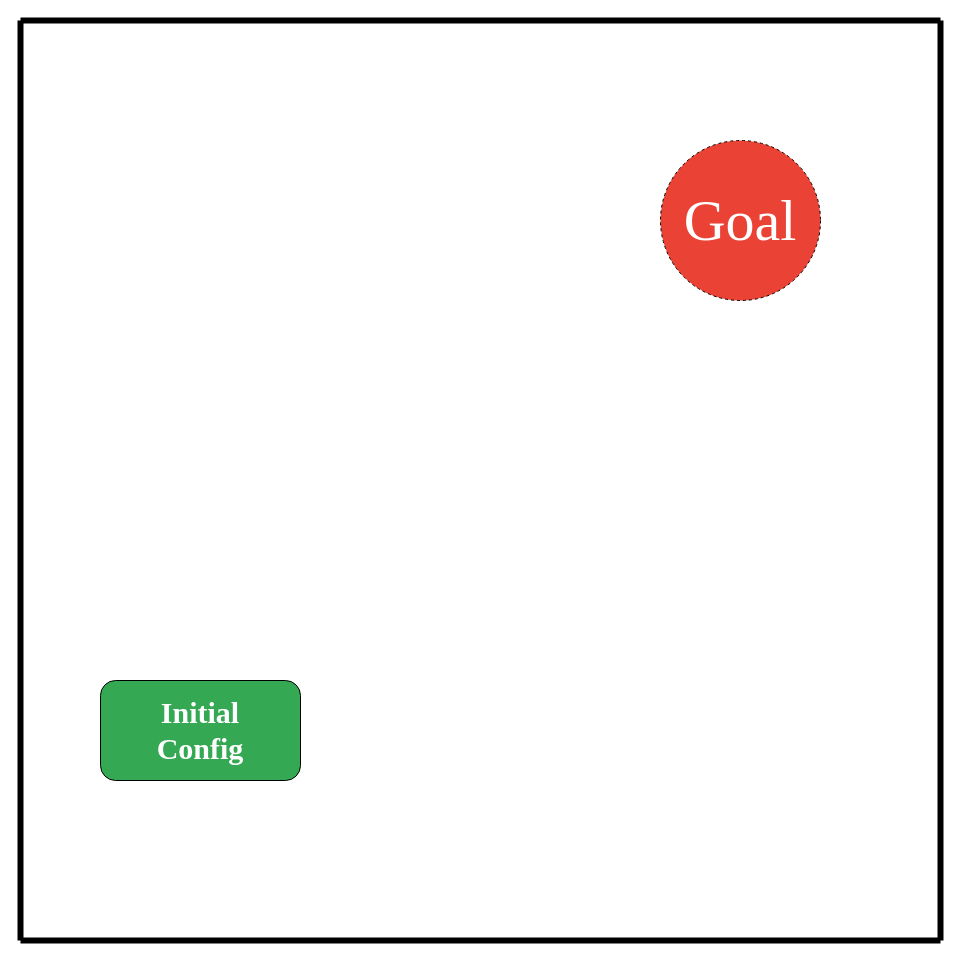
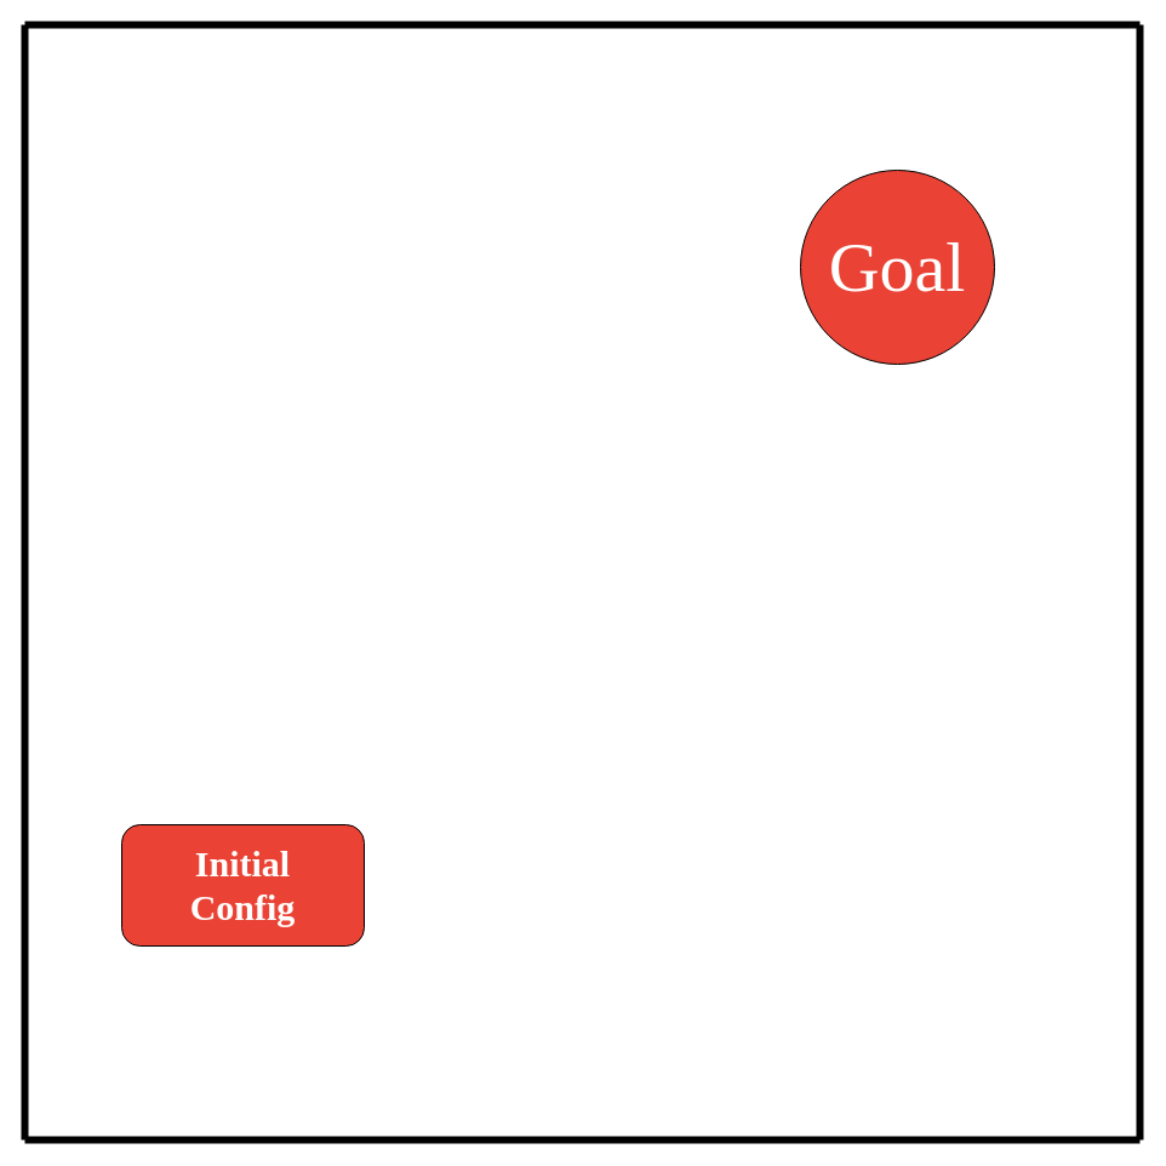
- <mxCell id="3" value="&lt;font style=&quot;font-size: 58px;&quot; color=&quot;#ffffff&quot;&gt;Goal&lt;/font&gt;" style="ellipse;whiteSpace=wrap;html=1;aspect=fixed;strokeColor=#000000;fillColor=#EA4335;fontFamily=Computer Modern;FType=g;fontSize=58;dashed=1;" parent="1" vertex="1"><mxGeometry x="660" y="140" width="160" height="160" as="geometry" /></mxCell>
+ <mxCell id="3" value="&lt;font style=&quot;font-size: 58px;&quot; color=&quot;#ffffff&quot;&gt;Goal&lt;/font&gt;" style="ellipse;whiteSpace=wrap;html=1;aspect=fixed;strokeColor=#000000;fillColor=#EA4335;fontFamily=Computer Modern;FType=g;fontSize=58;" parent="1" vertex="1"><mxGeometry x="660" y="140" width="160" height="160" as="geometry" /></mxCell>
- <mxCell id="2" value="&lt;font color=&quot;#ffffff&quot; style=&quot;font-size: 30px;&quot;&gt;&lt;b style=&quot;font-size: 30px;&quot;&gt;Initial &lt;br style=&quot;font-size: 30px;&quot;&gt;Config&lt;/b&gt;&lt;/font&gt;" style="rounded=1;whiteSpace=wrap;html=1;fillColor=#34A853;strokeColor=#000000;rotation=0;align=center;fontSize=30;fontFamily=Computer Modern;" parent="1" vertex="1"><mxGeometry x="100" y="680" width="200" height="100" as="geometry" /></mxCell>
+ <mxCell id="2" value="&lt;font color=&quot;#ffffff&quot; style=&quot;font-size: 30px;&quot;&gt;&lt;b style=&quot;font-size: 30px;&quot;&gt;Initial &lt;br style=&quot;font-size: 30px;&quot;&gt;Config&lt;/b&gt;&lt;/font&gt;" style="rounded=1;whiteSpace=wrap;html=1;fillColor=#ea4335;strokeColor=#000000;rotation=0;align=center;fontSize=30;fontFamily=Computer Modern;" parent="1" vertex="1"><mxGeometry x="100" y="680" width="200" height="100" as="geometry" /></mxCell>
